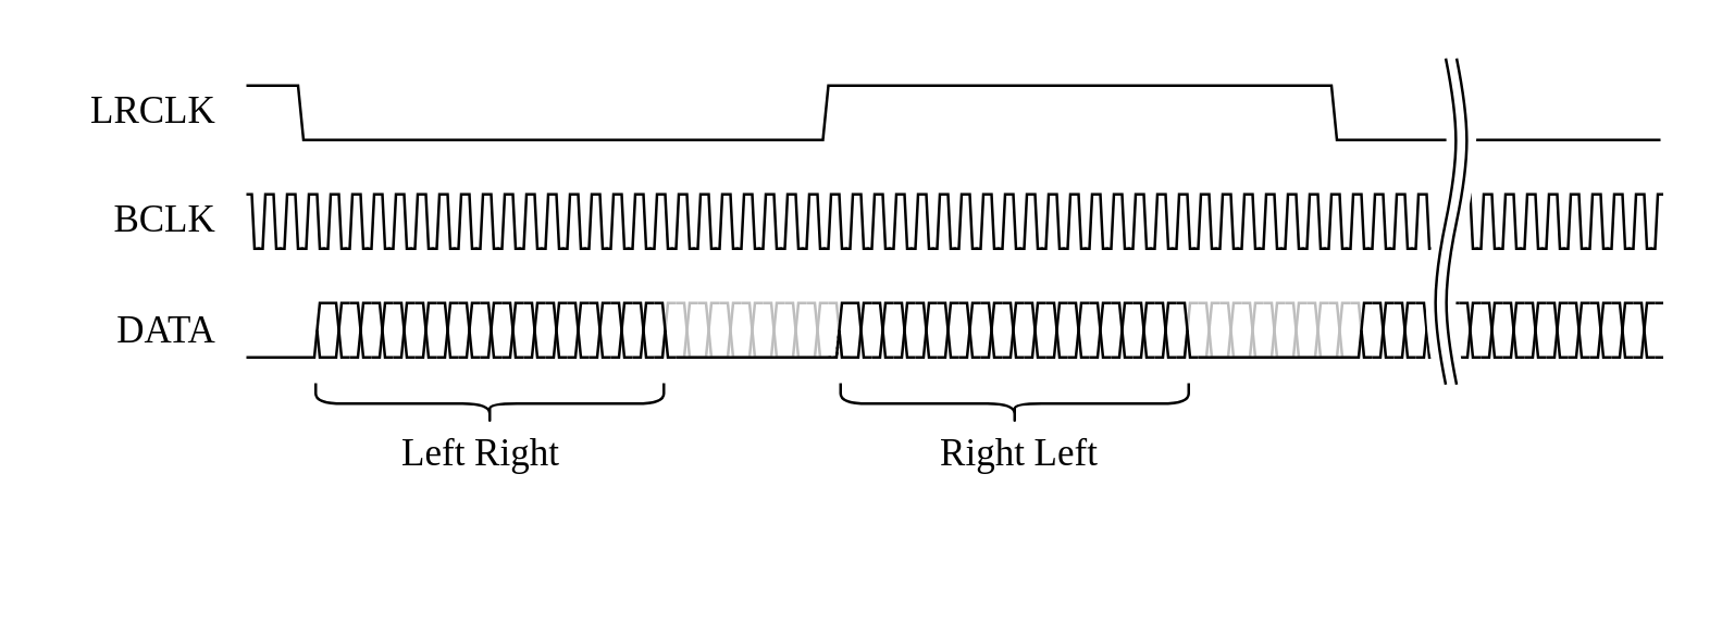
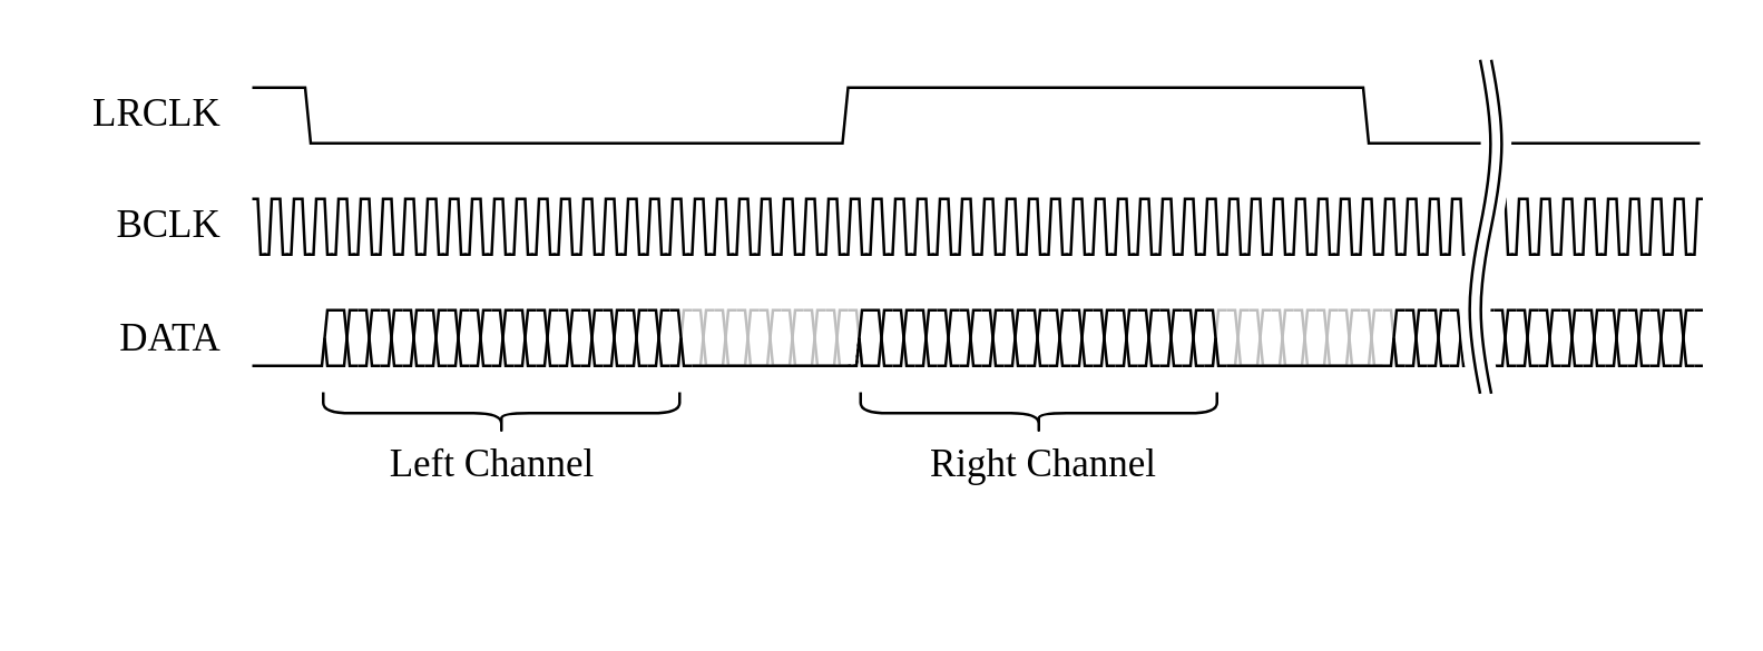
- <mxCell id="80" value="&lt;font face=&quot;CMU Serif&quot;&gt;&lt;span style=&quot;font-size: 14px;&quot;&gt;Left Right&lt;br&gt;&lt;/span&gt;&lt;/font&gt;" style="text;html=1;align=center;verticalAlign=middle;resizable=0;points=[];autosize=1;strokeColor=none;fillColor=none;" vertex="1" parent="1"><mxGeometry x="126" y="157" width="100" height="20" as="geometry" /></mxCell>
+ <mxCell id="80" value="&lt;font face=&quot;CMU Serif&quot;&gt;&lt;span style=&quot;font-size: 14px;&quot;&gt;Left Channel&lt;br&gt;&lt;/span&gt;&lt;/font&gt;" style="text;html=1;align=center;verticalAlign=middle;resizable=0;points=[];autosize=1;strokeColor=none;fillColor=none;" vertex="1" parent="1"><mxGeometry x="126" y="157" width="100" height="20" as="geometry" /></mxCell>
- <mxCell id="205" value="&lt;font face=&quot;CMU Serif&quot;&gt;&lt;span style=&quot;font-size: 14px;&quot;&gt;Right Left&lt;br&gt;&lt;/span&gt;&lt;/font&gt;" style="text;html=1;align=center;verticalAlign=middle;resizable=0;points=[];autosize=1;strokeColor=none;fillColor=none;" vertex="1" parent="1"><mxGeometry x="324" y="157" width="100" height="20" as="geometry" /></mxCell>
+ <mxCell id="205" value="&lt;font face=&quot;CMU Serif&quot;&gt;&lt;span style=&quot;font-size: 14px;&quot;&gt;Right Channel&lt;br&gt;&lt;/span&gt;&lt;/font&gt;" style="text;html=1;align=center;verticalAlign=middle;resizable=0;points=[];autosize=1;strokeColor=none;fillColor=none;" vertex="1" parent="1"><mxGeometry x="324" y="157" width="100" height="20" as="geometry" /></mxCell>
